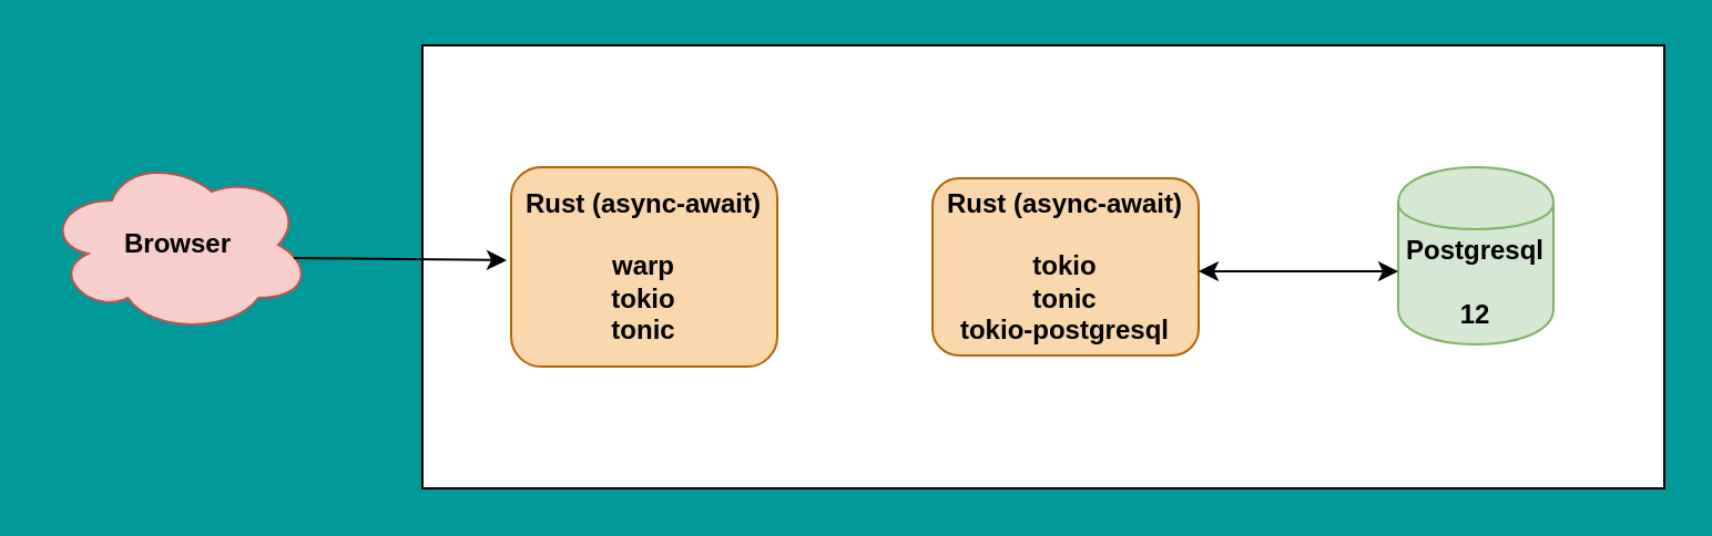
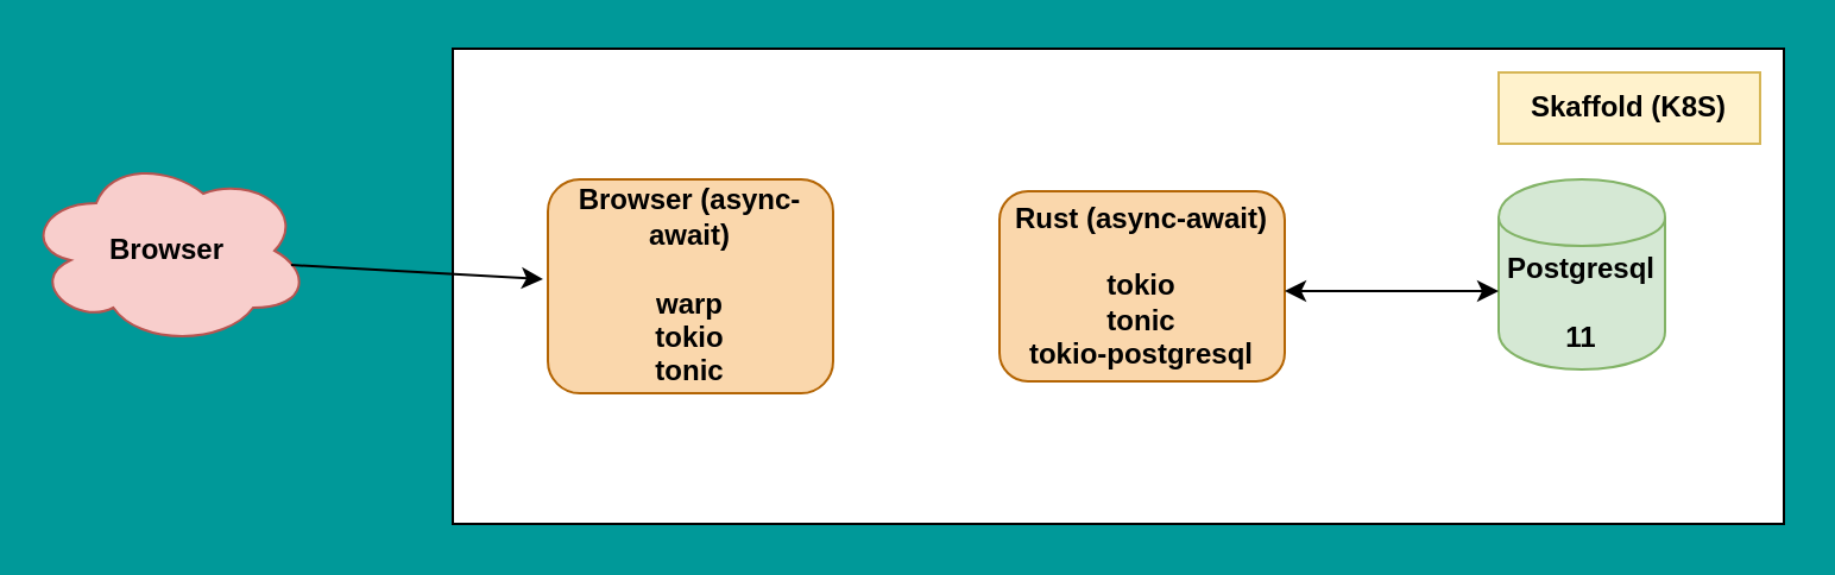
+ <mxCell id="9" value="&lt;b&gt;Skaffold (K8S)&lt;/b&gt;" style="text;html=1;strokeColor=#d6b656;fillColor=#fff2cc;align=center;verticalAlign=middle;whiteSpace=wrap;rounded=0;" vertex="1" parent="1"><mxGeometry x="630" y="30" width="110" height="30" as="geometry" /></mxCell>
- <mxCell id="3" value="&lt;b&gt;Browser&lt;/b&gt;" style="ellipse;shape=cloud;whiteSpace=wrap;html=1;fillColor=#f8cecc;strokeColor=#b85450;" vertex="1" parent="1"><mxGeometry x="20" y="70" width="120" height="80" as="geometry" /></mxCell>
+ <mxCell id="3" value="&lt;b&gt;Browser&lt;/b&gt;" style="ellipse;shape=cloud;whiteSpace=wrap;html=1;fillColor=#f8cecc;strokeColor=#b85450;" vertex="1" parent="1"><mxGeometry x="10" y="65" width="120" height="80" as="geometry" /></mxCell>
- <mxCell id="4" value="&lt;div&gt;&lt;b&gt;Rust (async-await)&lt;br&gt;&lt;/b&gt;&lt;/div&gt;&lt;div&gt;&lt;b&gt;&lt;br&gt;&lt;/b&gt;&lt;/div&gt;&lt;div&gt;&lt;b&gt;warp&lt;/b&gt;&lt;/div&gt;&lt;div&gt;&lt;b&gt;tokio&lt;/b&gt;&lt;/div&gt;&lt;div&gt;&lt;b&gt;tonic&lt;br&gt;&lt;/b&gt;&lt;/div&gt;" style="rounded=1;whiteSpace=wrap;html=1;fillColor=#fad7ac;strokeColor=#b46504;" vertex="1" parent="1"><mxGeometry x="230" y="75" width="120" height="90" as="geometry" /></mxCell>
+ <mxCell id="4" value="&lt;div&gt;&lt;b&gt;Browser (async-await)&lt;br&gt;&lt;/b&gt;&lt;/div&gt;&lt;div&gt;&lt;b&gt;&lt;br&gt;&lt;/b&gt;&lt;/div&gt;&lt;div&gt;&lt;b&gt;warp&lt;/b&gt;&lt;/div&gt;&lt;div&gt;&lt;b&gt;tokio&lt;/b&gt;&lt;/div&gt;&lt;div&gt;&lt;b&gt;tonic&lt;br&gt;&lt;/b&gt;&lt;/div&gt;" style="rounded=1;whiteSpace=wrap;html=1;fillColor=#fad7ac;strokeColor=#b46504;" vertex="1" parent="1"><mxGeometry x="230" y="75" width="120" height="90" as="geometry" /></mxCell>
- <mxCell id="6" value="&lt;div&gt;&lt;b&gt;Postgresql&lt;/b&gt;&lt;/div&gt;&lt;div&gt;&lt;b&gt;&lt;br&gt;&lt;/b&gt;&lt;/div&gt;&lt;div&gt;&lt;b&gt;12&lt;br&gt;&lt;/b&gt;&lt;/div&gt;" style="shape=cylinder;whiteSpace=wrap;html=1;boundedLbl=1;backgroundOutline=1;fillColor=#d5e8d4;strokeColor=#82b366;" vertex="1" parent="1"><mxGeometry x="630" y="75" width="70" height="80" as="geometry" /></mxCell>
+ <mxCell id="6" value="&lt;div&gt;&lt;b&gt;Postgresql&lt;/b&gt;&lt;/div&gt;&lt;div&gt;&lt;b&gt;&lt;br&gt;&lt;/b&gt;&lt;/div&gt;&lt;div&gt;&lt;b&gt;11&lt;br&gt;&lt;/b&gt;&lt;/div&gt;" style="shape=cylinder;whiteSpace=wrap;html=1;boundedLbl=1;backgroundOutline=1;fillColor=#d5e8d4;strokeColor=#82b366;" vertex="1" parent="1"><mxGeometry x="630" y="75" width="70" height="80" as="geometry" /></mxCell>
